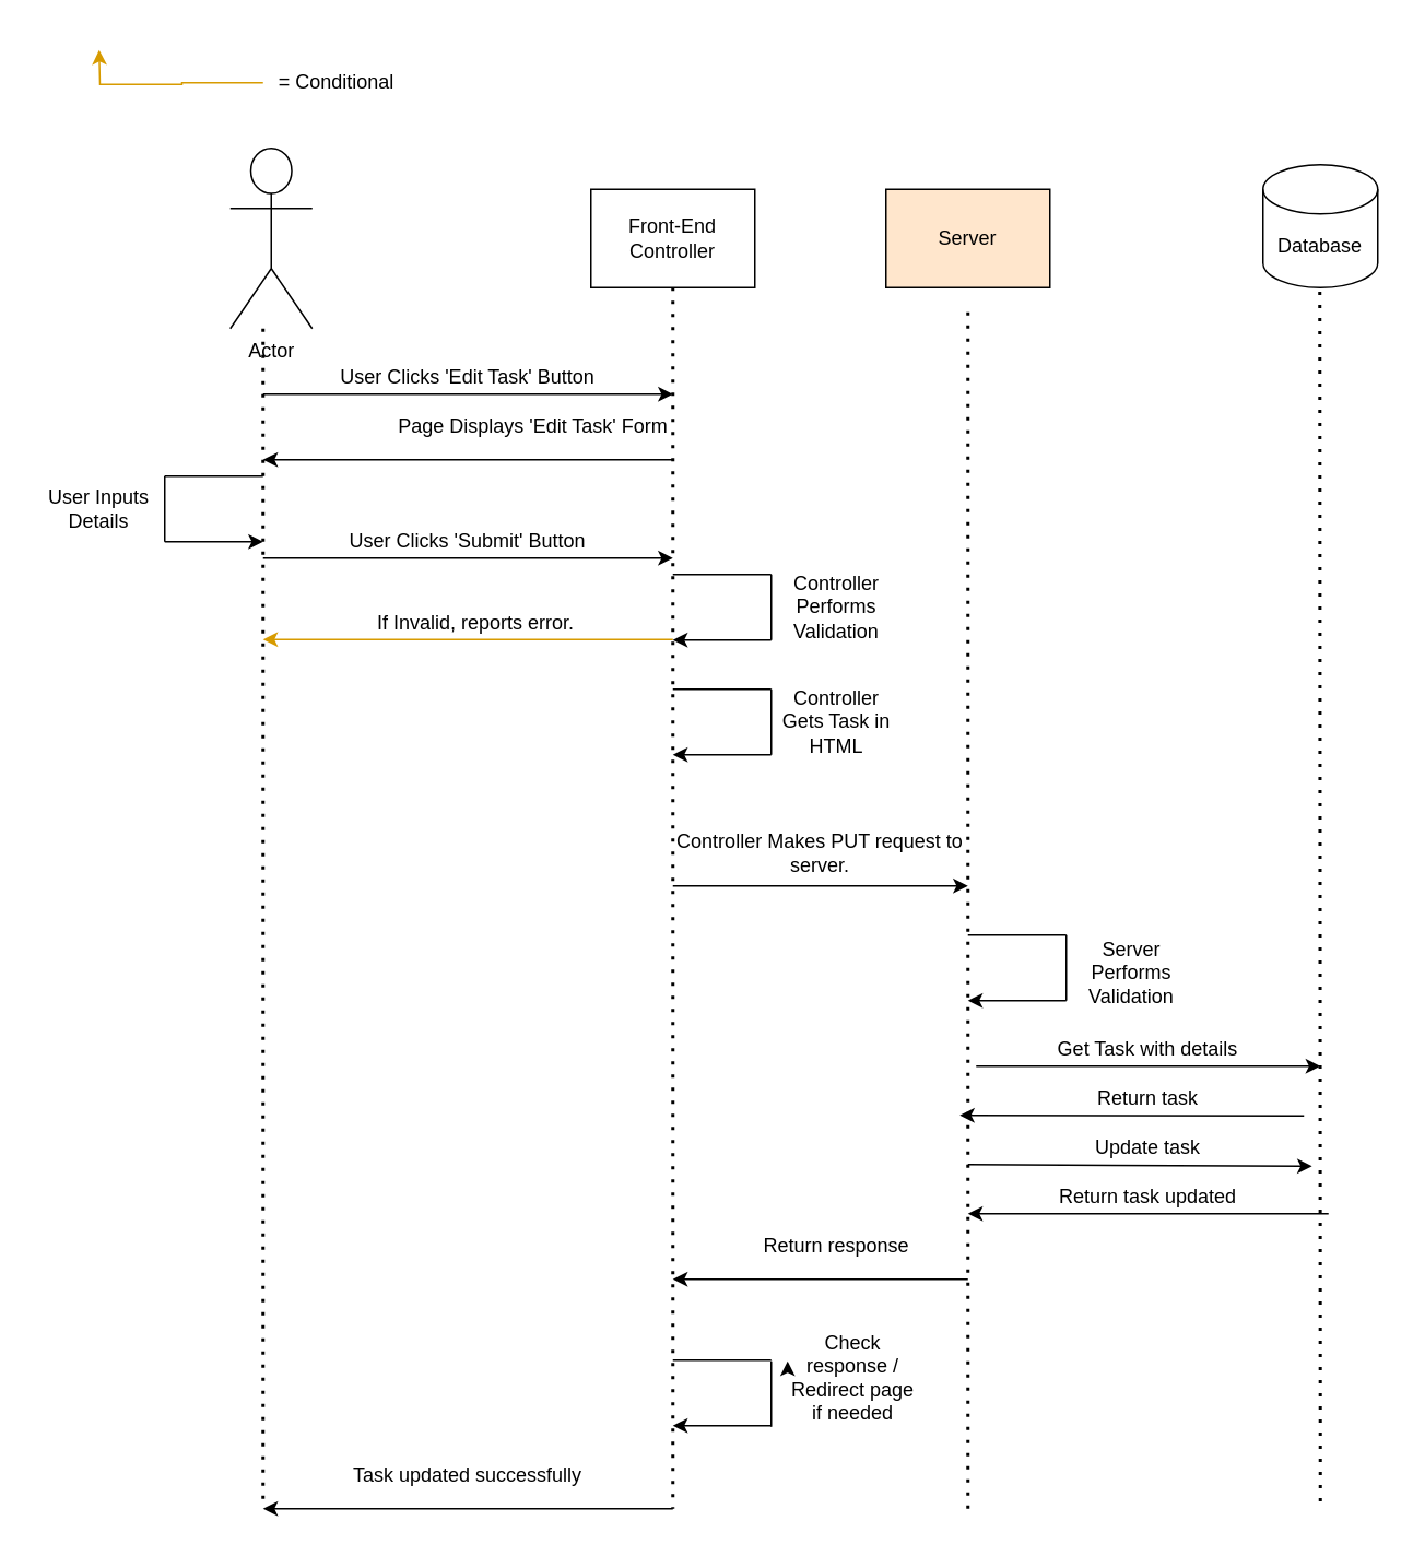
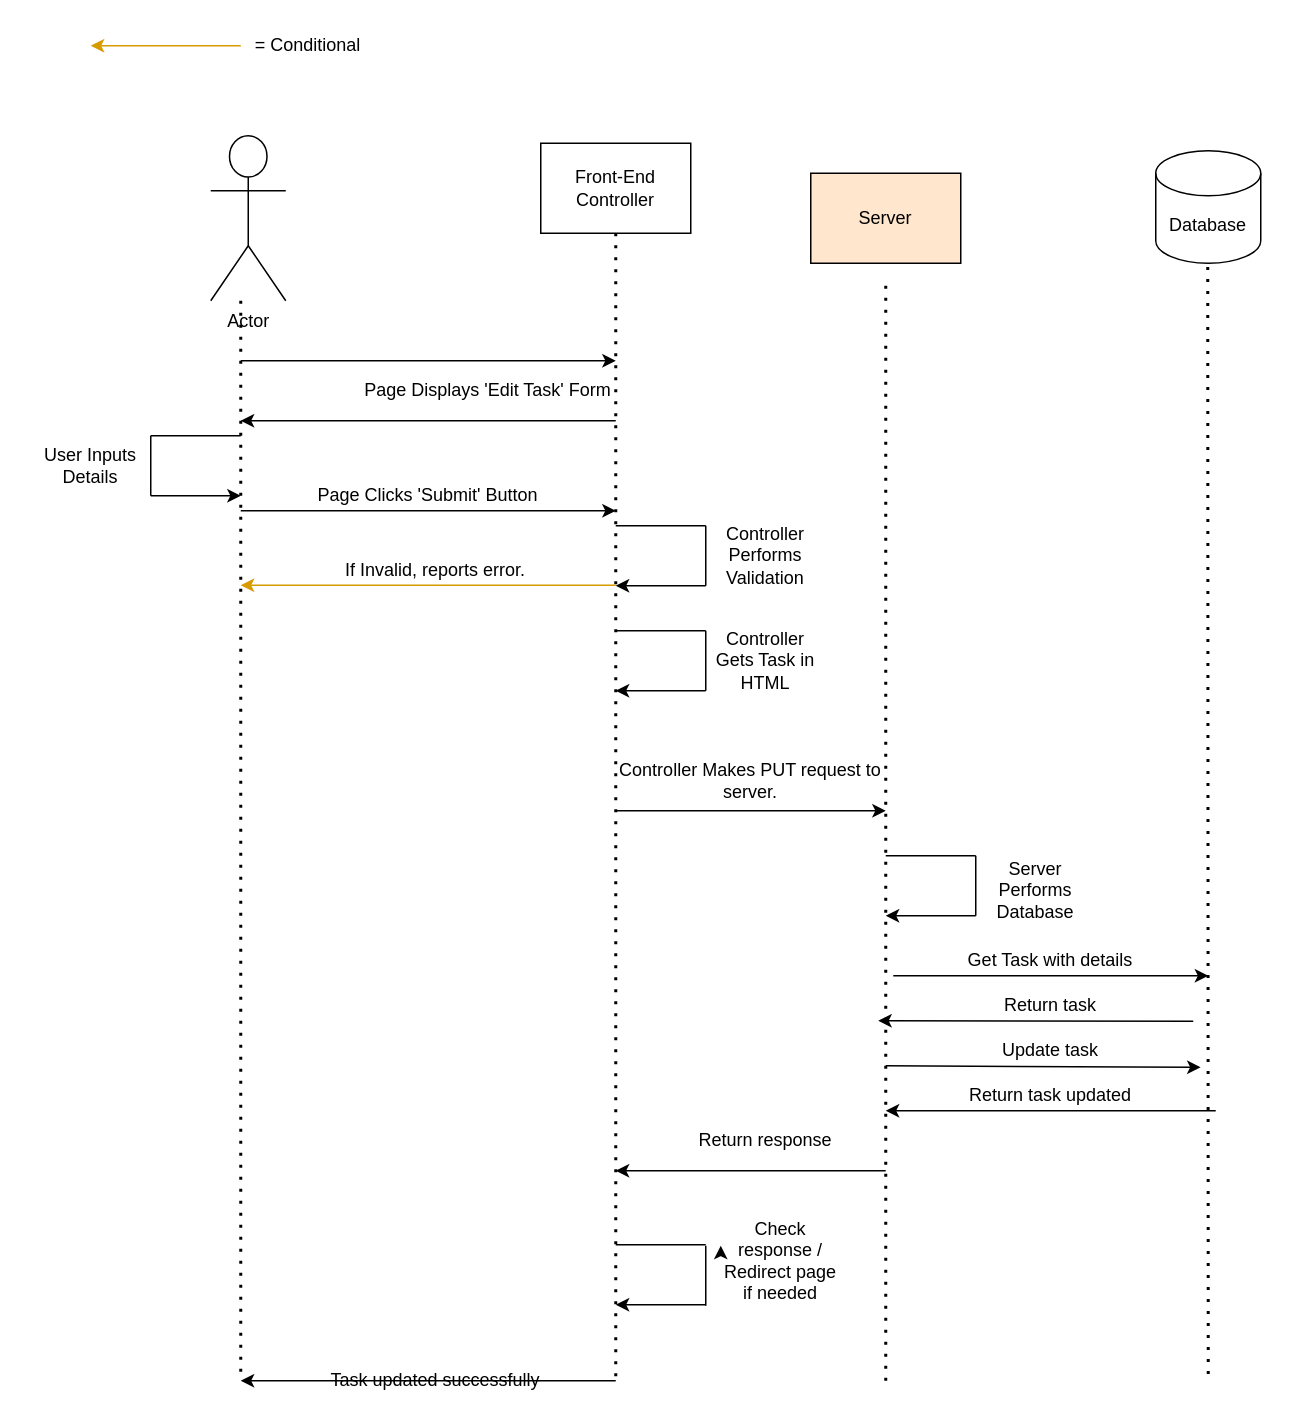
- <mxCell id="33" value="= Conditional" style="text;html=1;strokeColor=none;fillColor=none;align=center;verticalAlign=middle;whiteSpace=wrap;rounded=0;" parent="1" vertex="1"><mxGeometry x="160" y="40" width="90" height="20" as="geometry" /></mxCell>
+ <mxCell id="33" value="= Conditional" style="text;html=1;strokeColor=none;fillColor=none;align=center;verticalAlign=middle;whiteSpace=wrap;rounded=0;" parent="1" vertex="1"><mxGeometry x="160" y="20" width="90" height="20" as="geometry" /></mxCell>
- <mxCell id="3" value="Front-End Controller" style="rounded=0;whiteSpace=wrap;html=1;" parent="1" vertex="1"><mxGeometry x="360" y="115" width="100" height="60" as="geometry" /></mxCell>
+ <mxCell id="3" value="Front-End Controller" style="rounded=0;whiteSpace=wrap;html=1;" parent="1" vertex="1"><mxGeometry x="360" y="95" width="100" height="60" as="geometry" /></mxCell>
- <mxCell id="7" value="User Clicks 'Edit Task' Button" style="text;html=1;strokeColor=none;fillColor=none;align=center;verticalAlign=middle;whiteSpace=wrap;rounded=0;" parent="1" vertex="1"><mxGeometry x="200" y="220" width="170" height="20" as="geometry" /></mxCell>
- <mxCell id="11" value="User Clicks 'Submit' Button" style="text;html=1;strokeColor=none;fillColor=none;align=center;verticalAlign=middle;whiteSpace=wrap;rounded=0;" parent="1" vertex="1"><mxGeometry x="175" y="320" width="220" height="20" as="geometry" /></mxCell>
+ <mxCell id="11" value="Page Clicks 'Submit' Button" style="text;html=1;strokeColor=none;fillColor=none;align=center;verticalAlign=middle;whiteSpace=wrap;rounded=0;" parent="1" vertex="1"><mxGeometry x="175" y="320" width="220" height="20" as="geometry" /></mxCell>
- <mxCell id="29" value="Server Performs Validation&lt;br&gt;&lt;br&gt;" style="text;html=1;strokeColor=none;fillColor=none;align=center;verticalAlign=middle;whiteSpace=wrap;rounded=0;" parent="1" vertex="1"><mxGeometry x="650" y="590" width="80" height="20" as="geometry" /></mxCell>
+ <mxCell id="29" value="Server Performs Database&lt;br&gt;&lt;br&gt;" style="text;html=1;strokeColor=none;fillColor=none;align=center;verticalAlign=middle;whiteSpace=wrap;rounded=0;" parent="1" vertex="1"><mxGeometry x="650" y="590" width="80" height="20" as="geometry" /></mxCell>
- <mxCell id="42" value="Task updated successfully" style="text;html=1;strokeColor=none;fillColor=none;align=center;verticalAlign=middle;whiteSpace=wrap;rounded=0;" parent="1" vertex="1"><mxGeometry x="175" y="890" width="220" height="20" as="geometry" /></mxCell>
+ <mxCell id="42" value="Task updated successfully" style="text;html=1;strokeColor=none;fillColor=none;align=center;verticalAlign=middle;whiteSpace=wrap;rounded=0;" parent="1" vertex="1"><mxGeometry x="180" y="910" width="220" height="20" as="geometry" /></mxCell>
